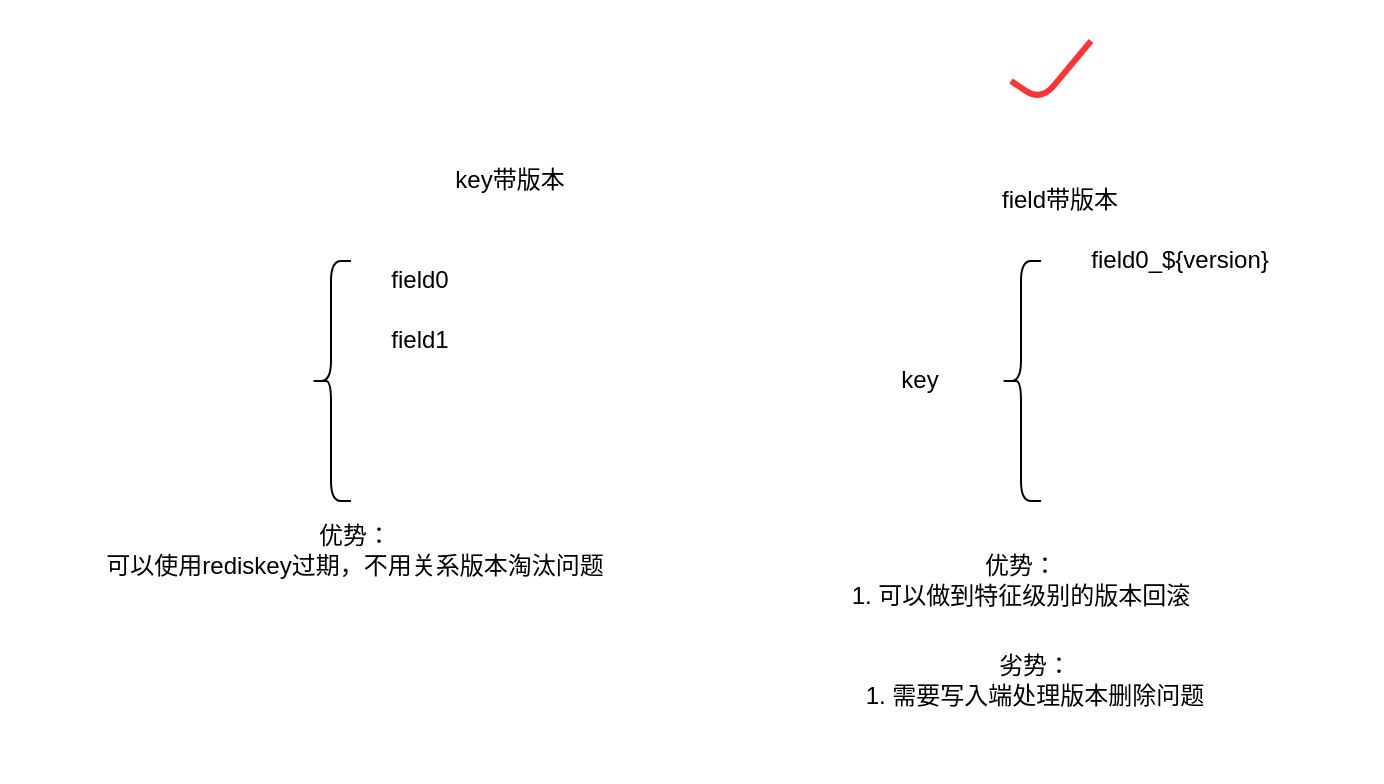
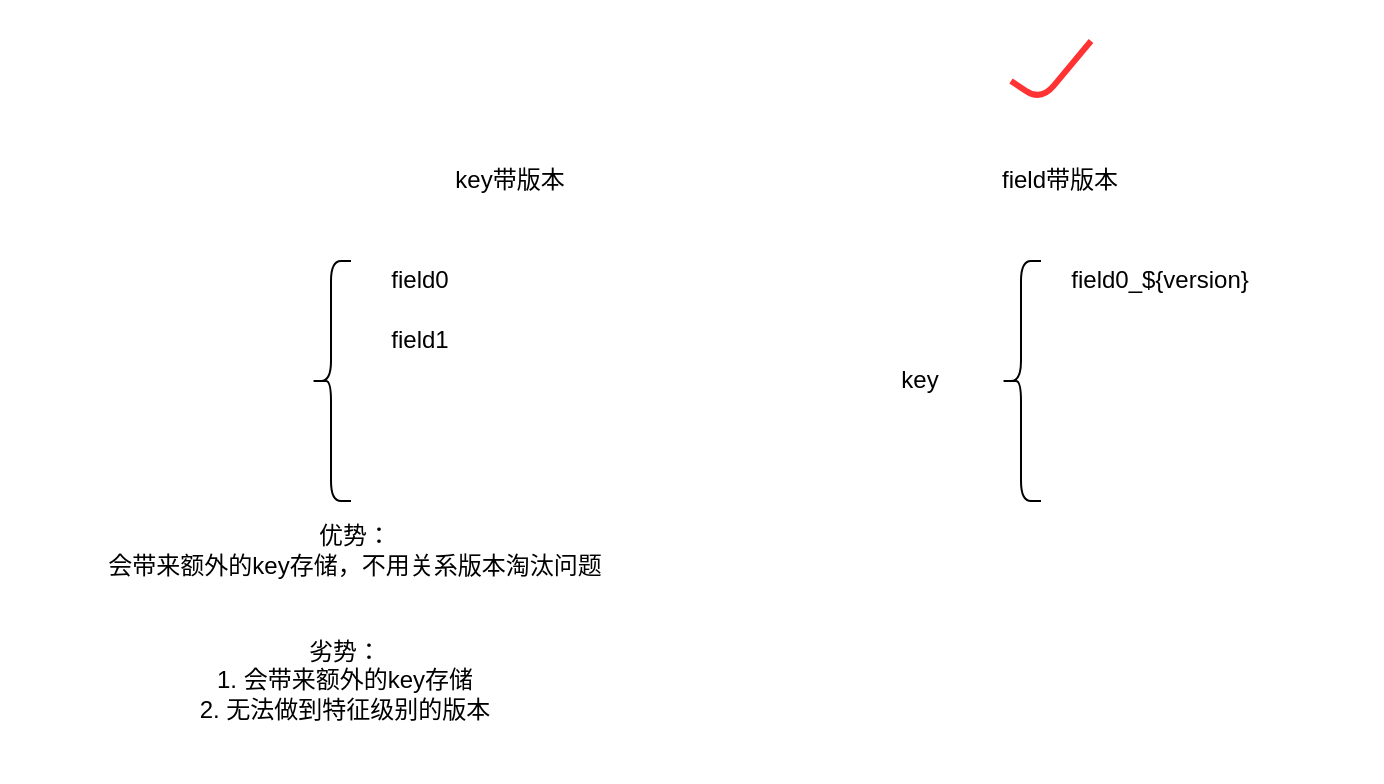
- <mxCell id="11" value="field带版本" style="text;html=1;strokeColor=none;fillColor=none;align=center;verticalAlign=middle;whiteSpace=wrap;rounded=0;" vertex="1" parent="1"><mxGeometry x="490" y="90" width="80" height="20" as="geometry" /></mxCell>
+ <mxCell id="11" value="field带版本" style="text;html=1;strokeColor=none;fillColor=none;align=center;verticalAlign=middle;whiteSpace=wrap;rounded=0;" vertex="1" parent="1"><mxGeometry x="490" y="80" width="80" height="20" as="geometry" /></mxCell>
- <mxCell id="10" value="field0_${version}" style="text;html=1;strokeColor=none;fillColor=none;align=center;verticalAlign=middle;whiteSpace=wrap;rounded=0;" vertex="1" parent="1"><mxGeometry x="545" y="120" width="90" height="20" as="geometry" /></mxCell>
+ <mxCell id="10" value="field0_${version}" style="text;html=1;strokeColor=none;fillColor=none;align=center;verticalAlign=middle;whiteSpace=wrap;rounded=0;" vertex="1" parent="1"><mxGeometry x="535" y="130" width="90" height="20" as="geometry" /></mxCell>
- <mxCell id="6" value="优势：&lt;br&gt;可以使用rediskey过期，不用关系版本淘汰问题" style="text;html=1;strokeColor=none;fillColor=none;align=center;verticalAlign=middle;whiteSpace=wrap;rounded=0;" vertex="1" parent="1"><mxGeometry y="270" width="305" height="10" as="geometry" x="25" /></mxCell>
+ <mxCell id="6" value="优势：&lt;br&gt;会带来额外的key存储，不用关系版本淘汰问题" style="text;html=1;strokeColor=none;fillColor=none;align=center;verticalAlign=middle;whiteSpace=wrap;rounded=0;" vertex="1" parent="1"><mxGeometry y="270" width="305" height="10" as="geometry" x="25" /></mxCell>
- <mxCell id="12" value="优势：&lt;br&gt;1. 可以做到特征级别的版本回滚" style="text;html=1;strokeColor=none;fillColor=none;align=center;verticalAlign=middle;whiteSpace=wrap;rounded=0;" vertex="1" parent="1"><mxGeometry x="357.5" y="270" width="305" height="40" as="geometry" /></mxCell>
+ <mxCell id="7" value="劣势：&lt;br&gt;1. 会带来额外的key存储 &lt;br&gt;2. 无法做到特征级别的版本" style="text;html=1;strokeColor=none;fillColor=none;align=center;verticalAlign=middle;whiteSpace=wrap;rounded=0;" vertex="1" parent="1"><mxGeometry x="20" y="310" width="305" height="60" as="geometry" /></mxCell>
- <mxCell id="13" value="劣势：&lt;br&gt;1. 需要写入端处理版本删除问题" style="text;html=1;strokeColor=none;fillColor=none;align=center;verticalAlign=middle;whiteSpace=wrap;rounded=0;" vertex="1" parent="1"><mxGeometry x="365" y="310" width="305" height="60" as="geometry" /></mxCell>
